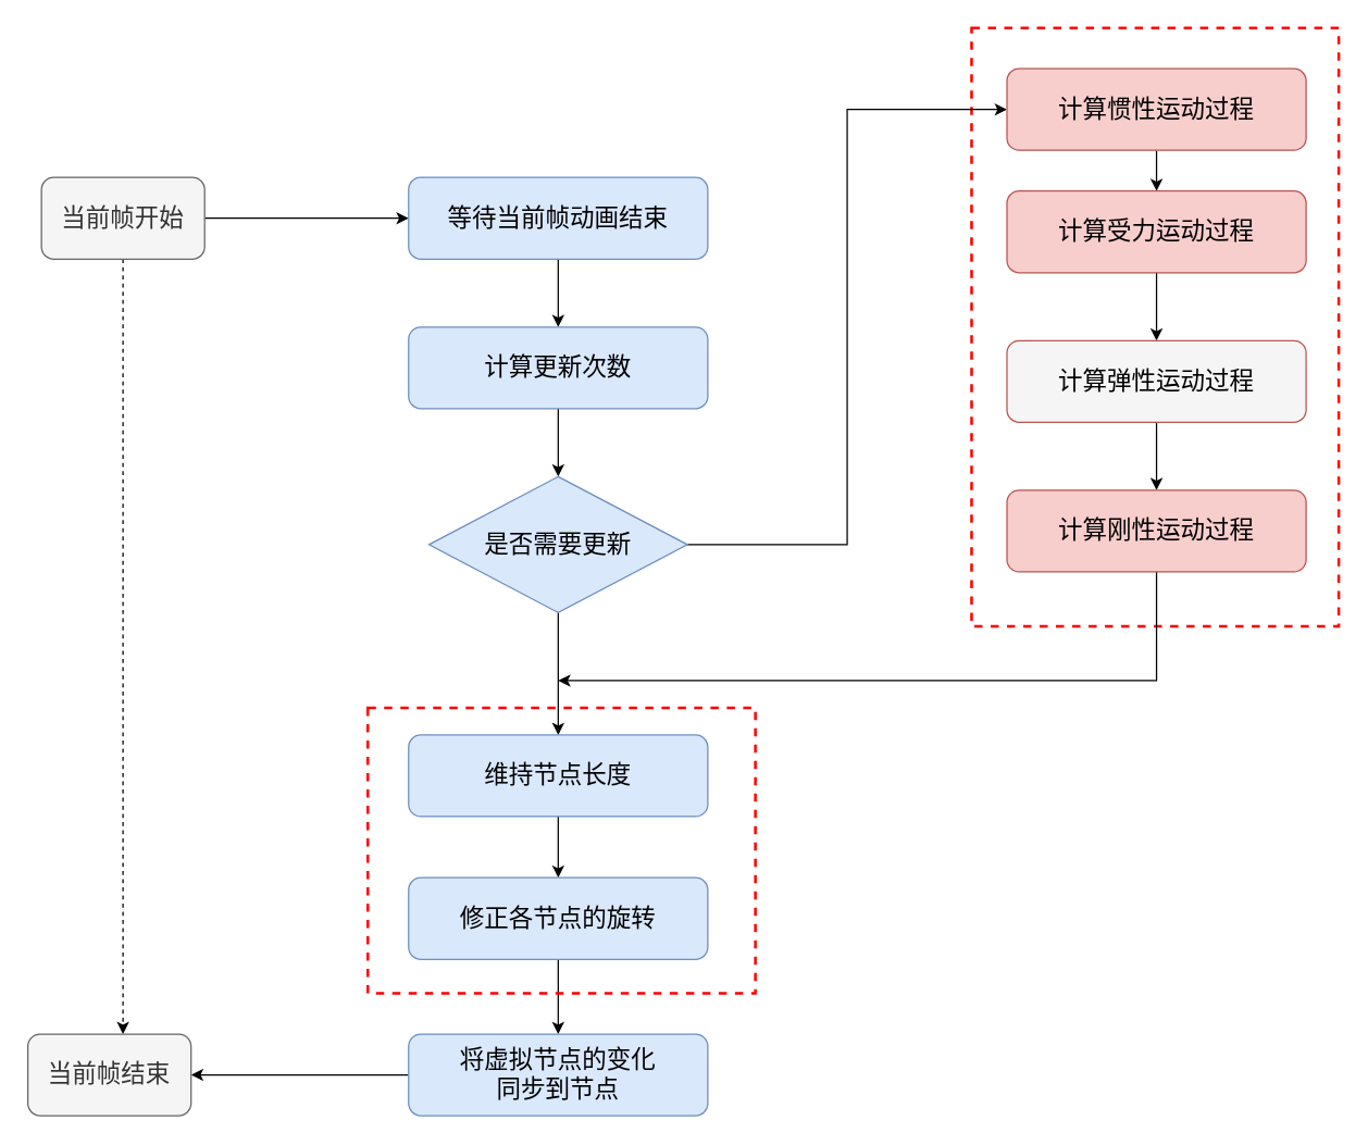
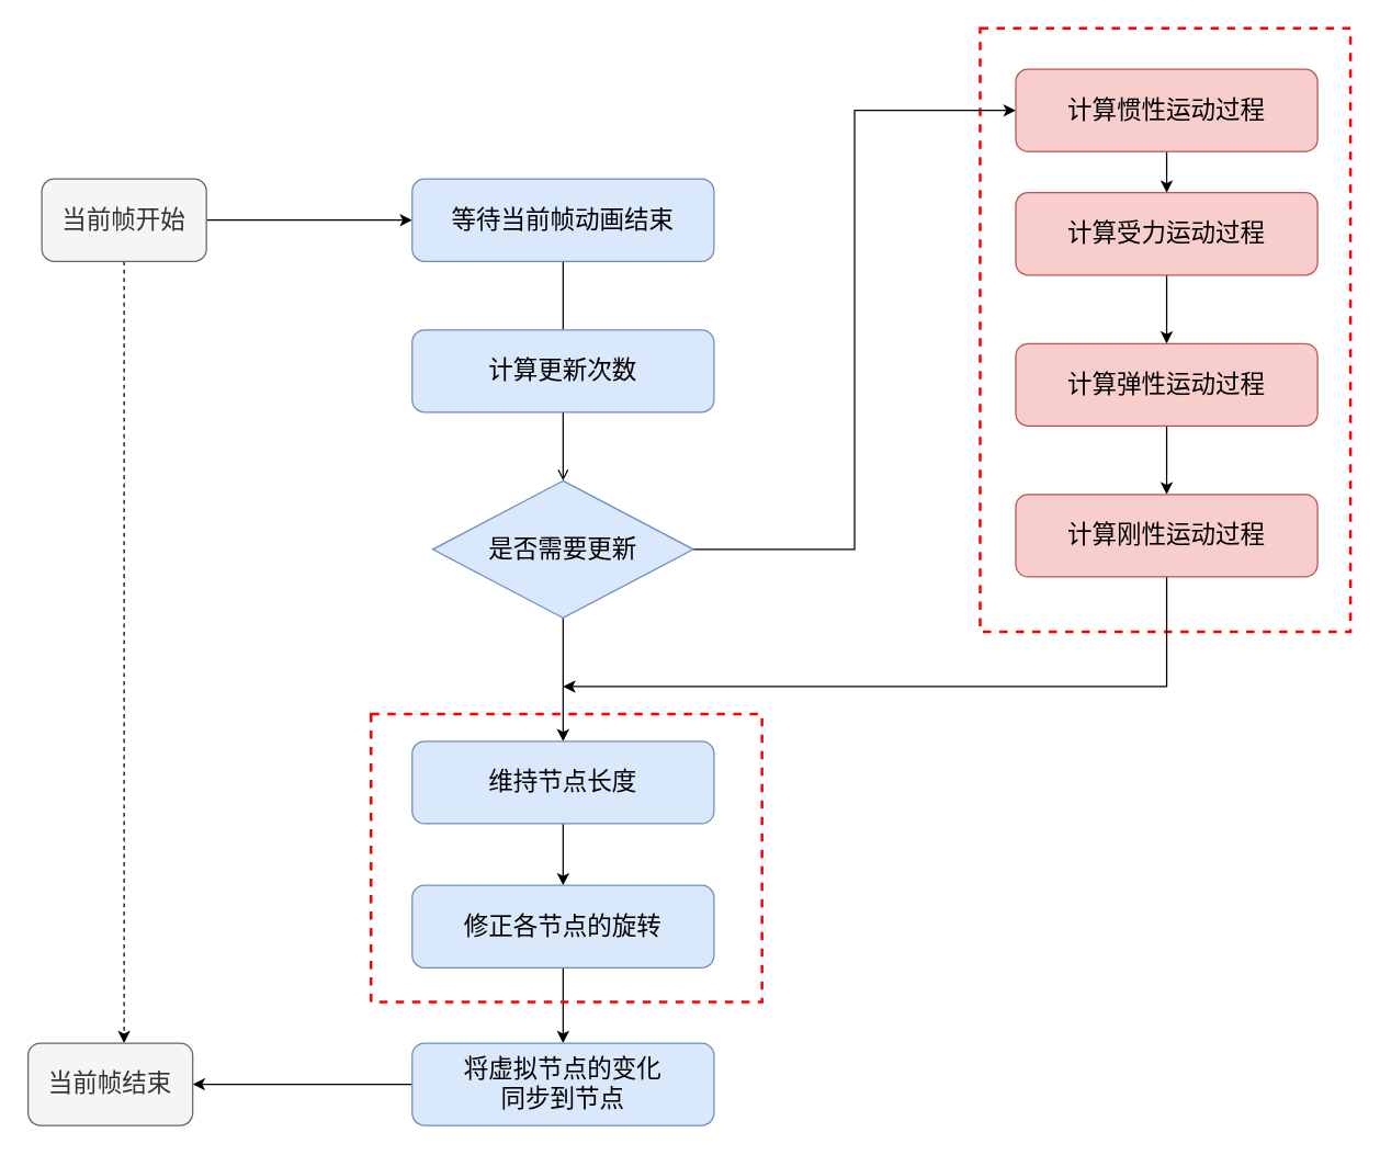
- <mxCell id="6" style="edgeStyle=orthogonalEdgeStyle;rounded=0;orthogonalLoop=1;jettySize=auto;html=1;" edge="1" parent="1" source="7" target="9"><mxGeometry relative="1" as="geometry" /></mxCell>
+ <mxCell id="6" style="edgeStyle=orthogonalEdgeStyle;rounded=0;orthogonalLoop=1;jettySize=auto;html=1;endArrow=none;" edge="1" parent="1" source="7" target="9"><mxGeometry relative="1" as="geometry" /></mxCell>
- <mxCell id="25" value="&lt;font style=&quot;font-size: 18px;&quot;&gt;计算弹性运动过程&lt;/font&gt;" style="rounded=1;whiteSpace=wrap;html=1;fillColor=#f5f5f5;strokeColor=#b85450;" vertex="1" parent="1"><mxGeometry x="740" y="250" width="220" height="60" as="geometry" /></mxCell>
+ <mxCell id="25" value="&lt;font style=&quot;font-size: 18px;&quot;&gt;计算弹性运动过程&lt;/font&gt;" style="rounded=1;whiteSpace=wrap;html=1;fillColor=#f8cecc;strokeColor=#b85450;" vertex="1" parent="1"><mxGeometry x="740" y="250" width="220" height="60" as="geometry" /></mxCell>
- <mxCell id="8" style="edgeStyle=orthogonalEdgeStyle;rounded=0;orthogonalLoop=1;jettySize=auto;html=1;entryX=0.5;entryY=0;entryDx=0;entryDy=0;" edge="1" parent="1" source="9" target="12"><mxGeometry relative="1" as="geometry" /></mxCell>
+ <mxCell id="8" style="edgeStyle=orthogonalEdgeStyle;rounded=0;orthogonalLoop=1;jettySize=auto;html=1;entryX=0.5;entryY=0;entryDx=0;entryDy=0;endArrow=open;" edge="1" parent="1" source="9" target="12"><mxGeometry relative="1" as="geometry" /></mxCell>
